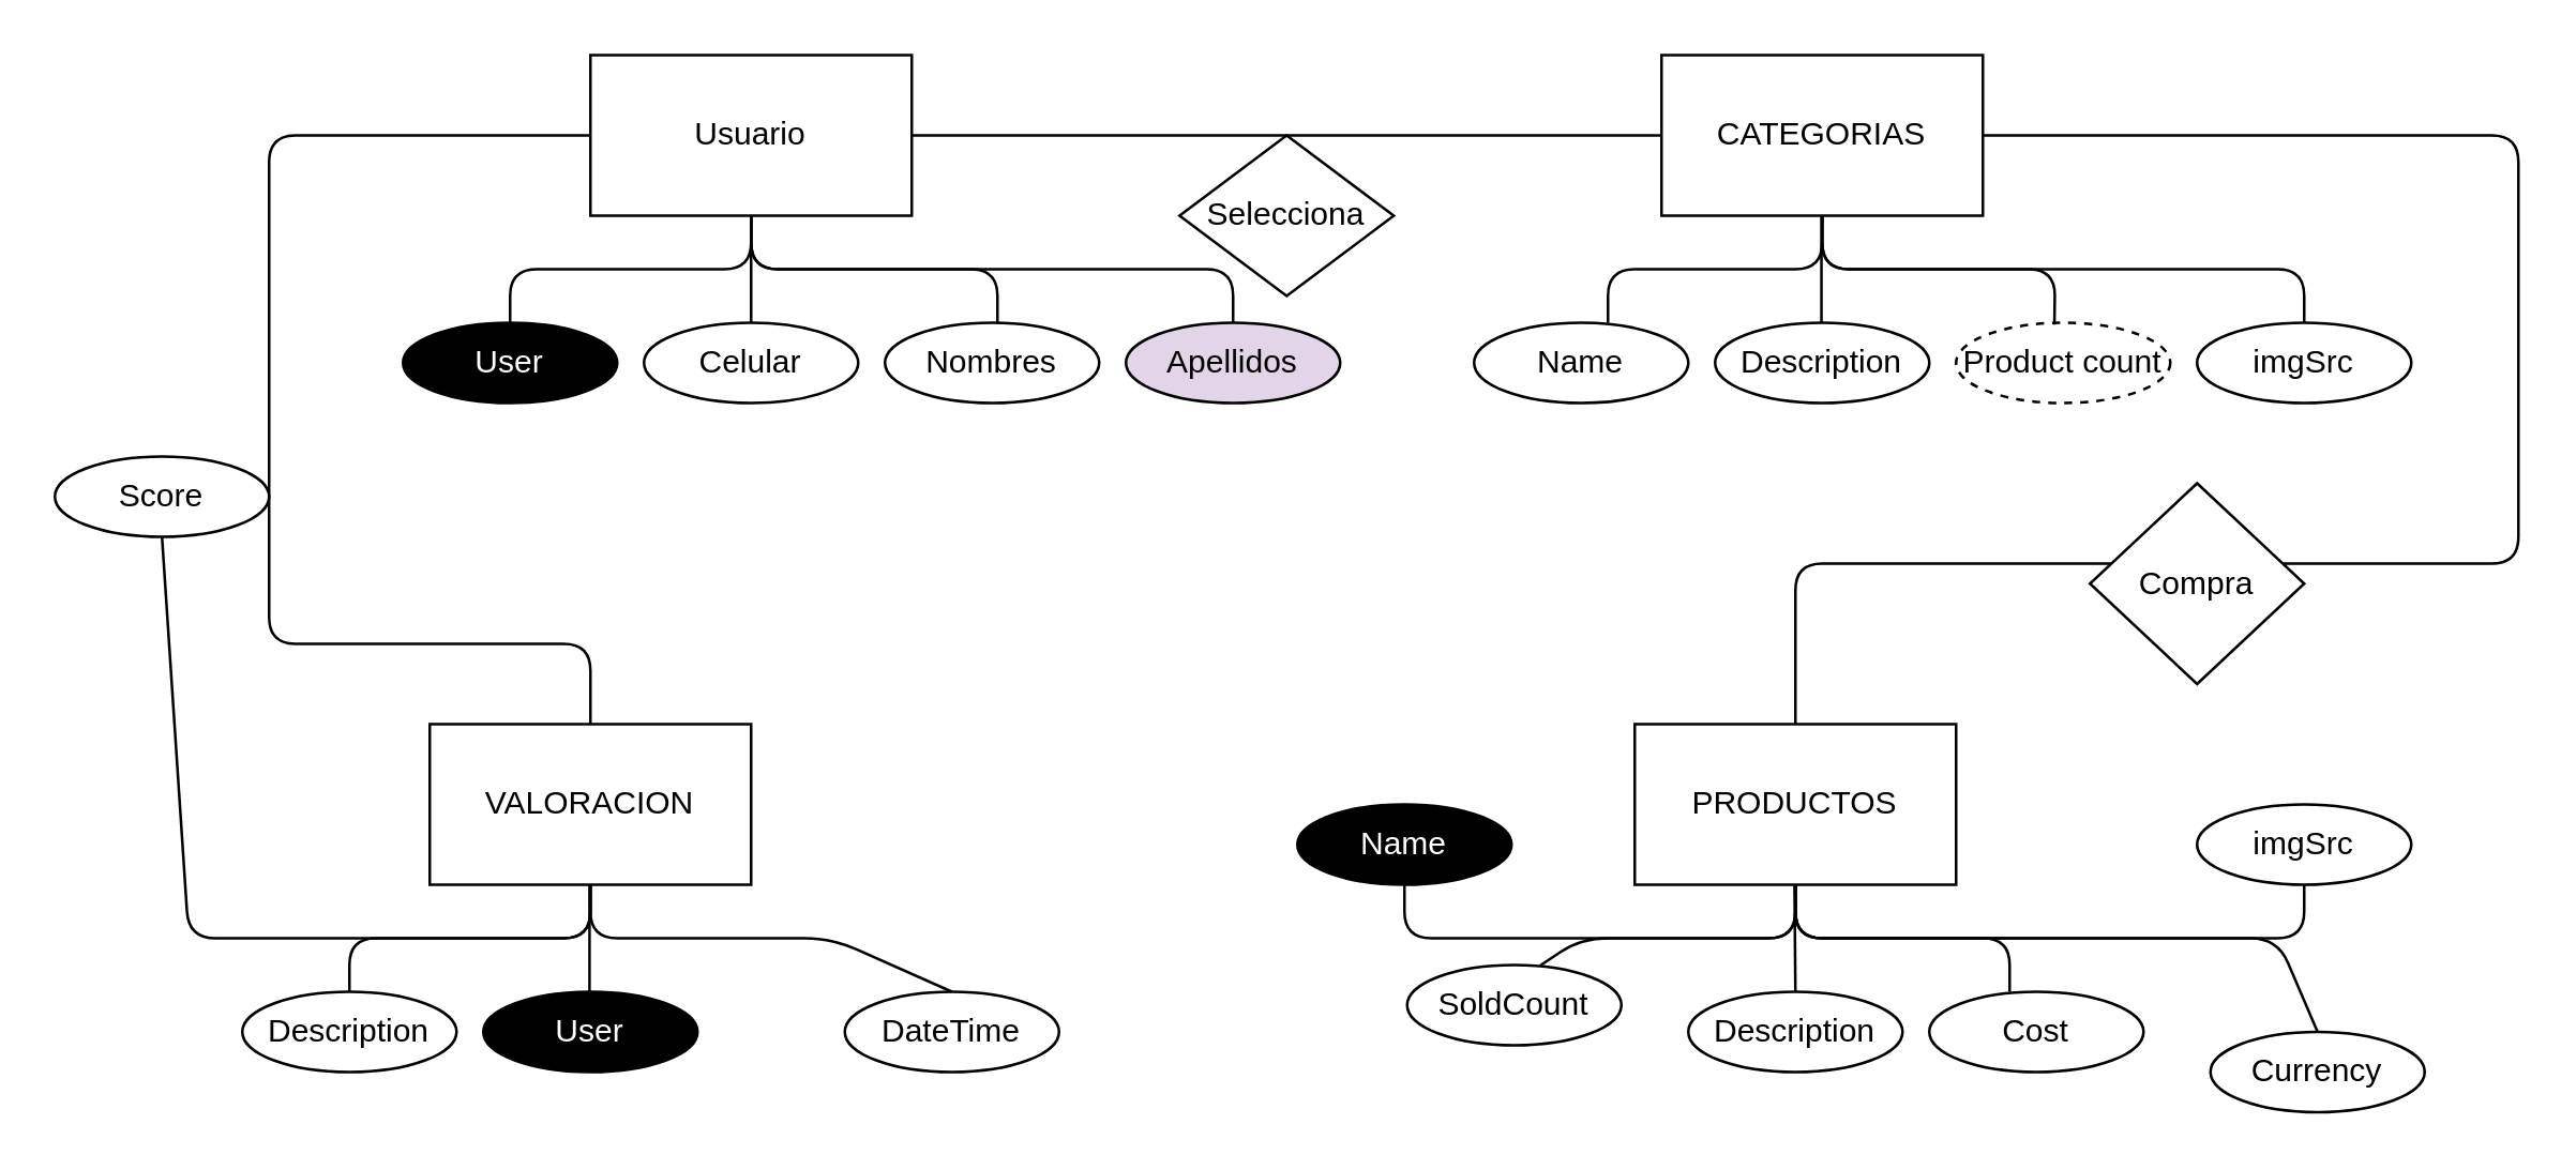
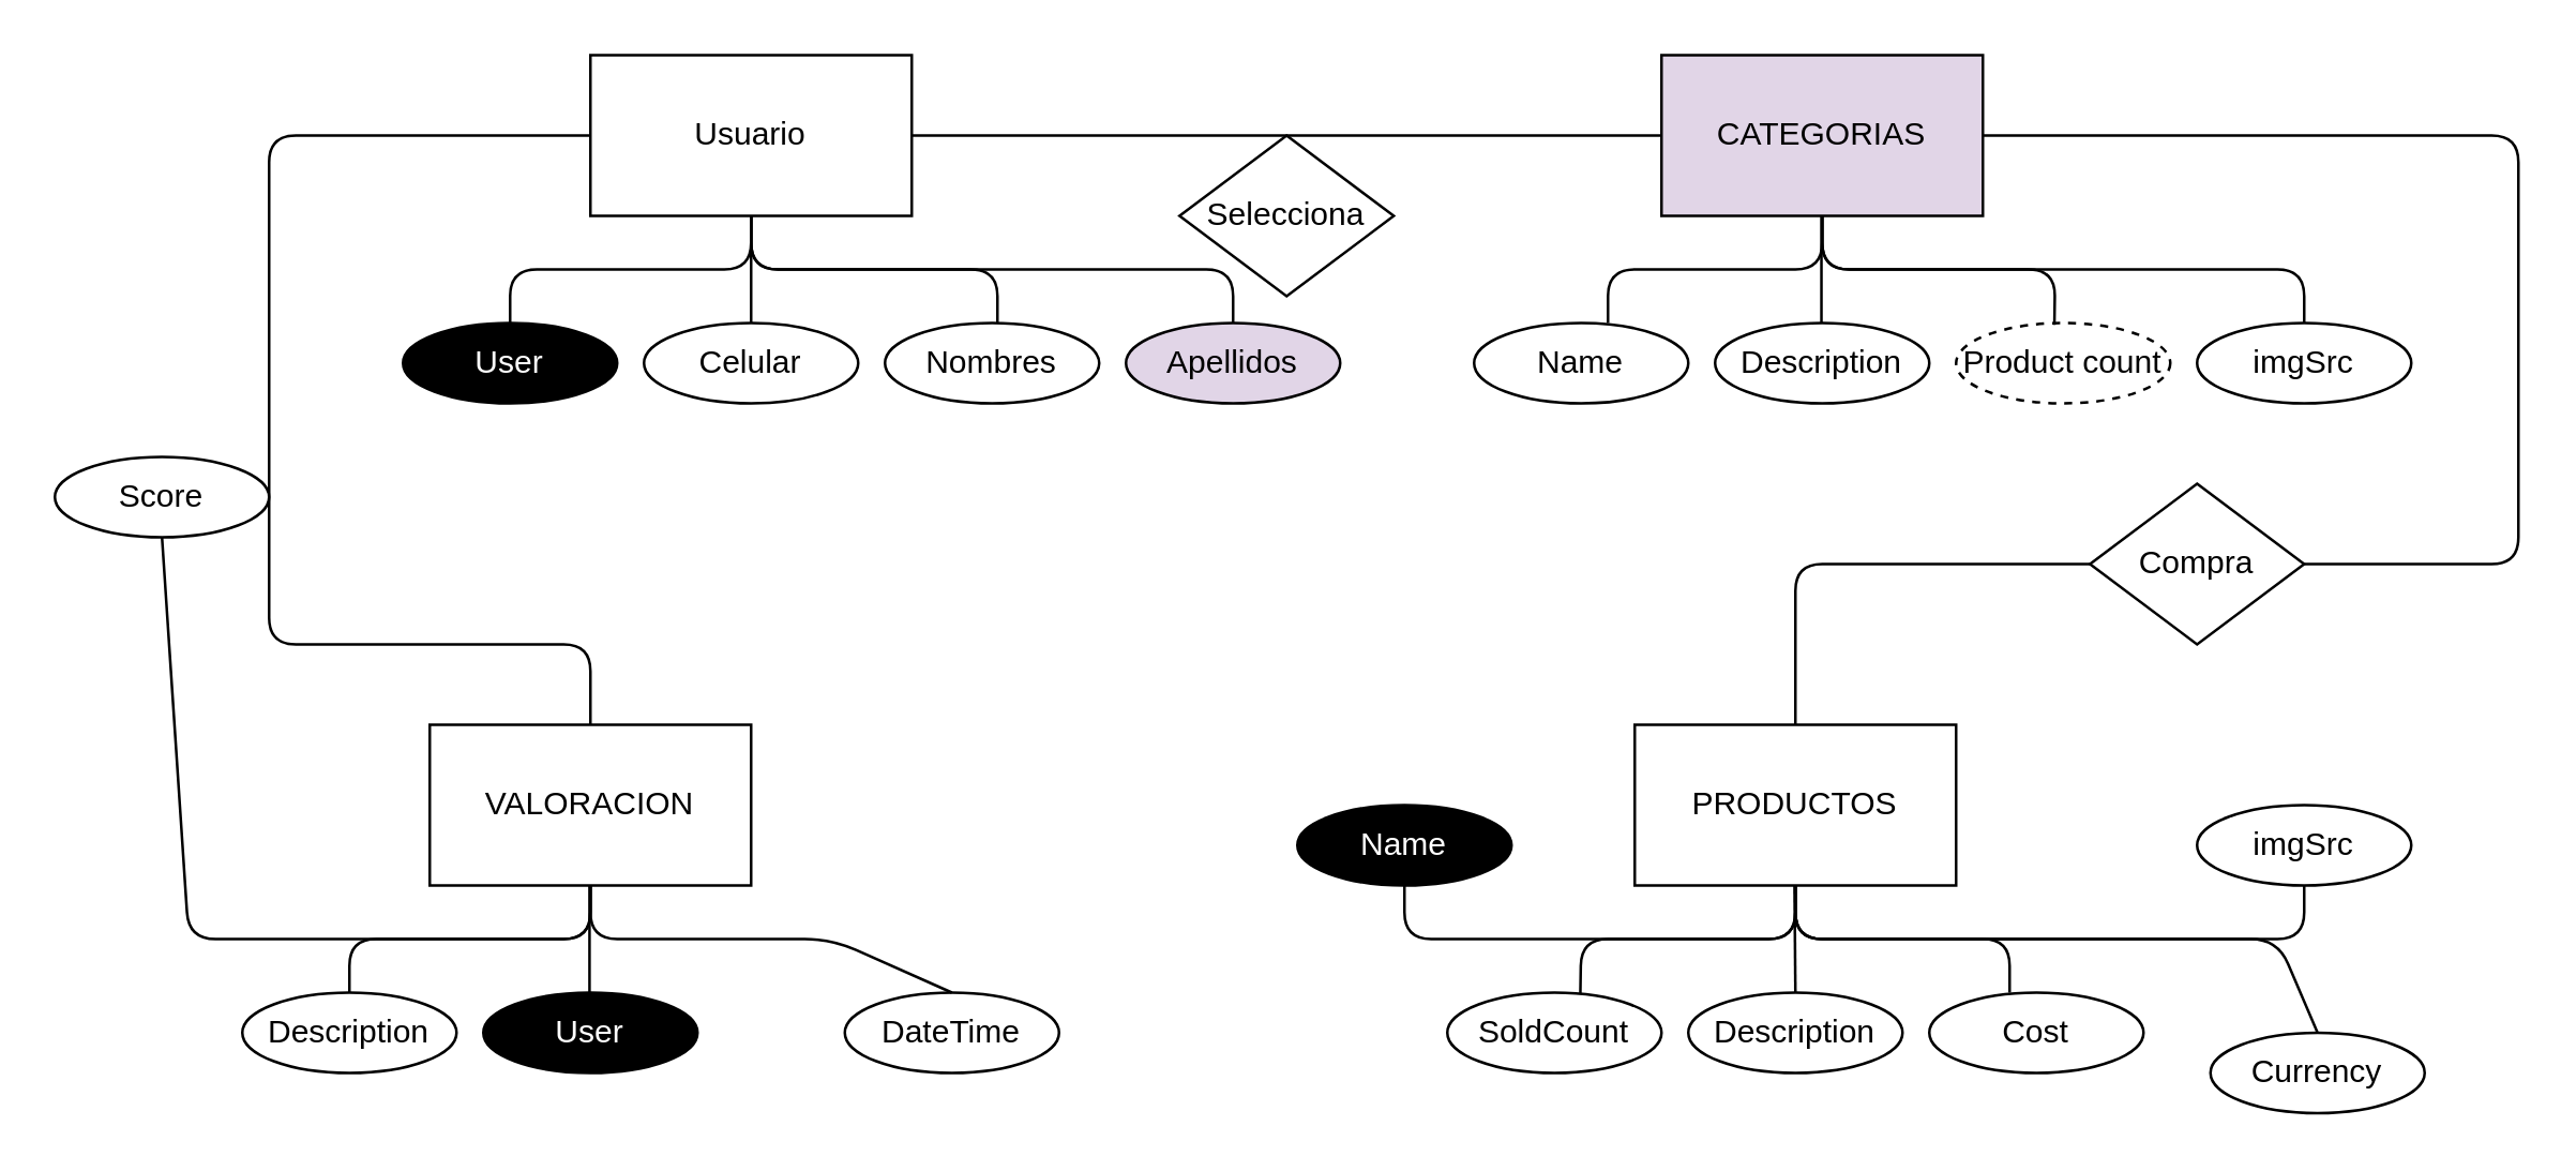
- <mxCell id="34" value="CATEGORIAS" style="rounded=0;whiteSpace=wrap;html=1;" vertex="1" parent="1"><mxGeometry x="620" y="20" width="120" height="60" as="geometry" /></mxCell>
+ <mxCell id="34" value="CATEGORIAS" style="rounded=0;whiteSpace=wrap;html=1;fillColor=#e1d5e7;" vertex="1" parent="1"><mxGeometry x="620" y="20" width="120" height="60" as="geometry" /></mxCell>
- <mxCell id="45" value="Compra" style="rhombus;whiteSpace=wrap;html=1;strokeColor=#000000;fillColor=#FFFFFF;" vertex="1" parent="1"><mxGeometry x="780" y="180" width="80" height="75" as="geometry" /></mxCell>
+ <mxCell id="45" value="Compra" style="rhombus;whiteSpace=wrap;html=1;strokeColor=#000000;fillColor=#FFFFFF;" vertex="1" parent="1"><mxGeometry x="780" y="180" width="80" height="60" as="geometry" /></mxCell>
- <mxCell id="7" value="SoldCount" style="ellipse;whiteSpace=wrap;html=1;" vertex="1" parent="1"><mxGeometry x="525" y="360" width="80" height="30" as="geometry" /></mxCell>
+ <mxCell id="7" value="SoldCount" style="ellipse;whiteSpace=wrap;html=1;" vertex="1" parent="1"><mxGeometry y="370" width="80" height="30" as="geometry" x="540" /></mxCell>
